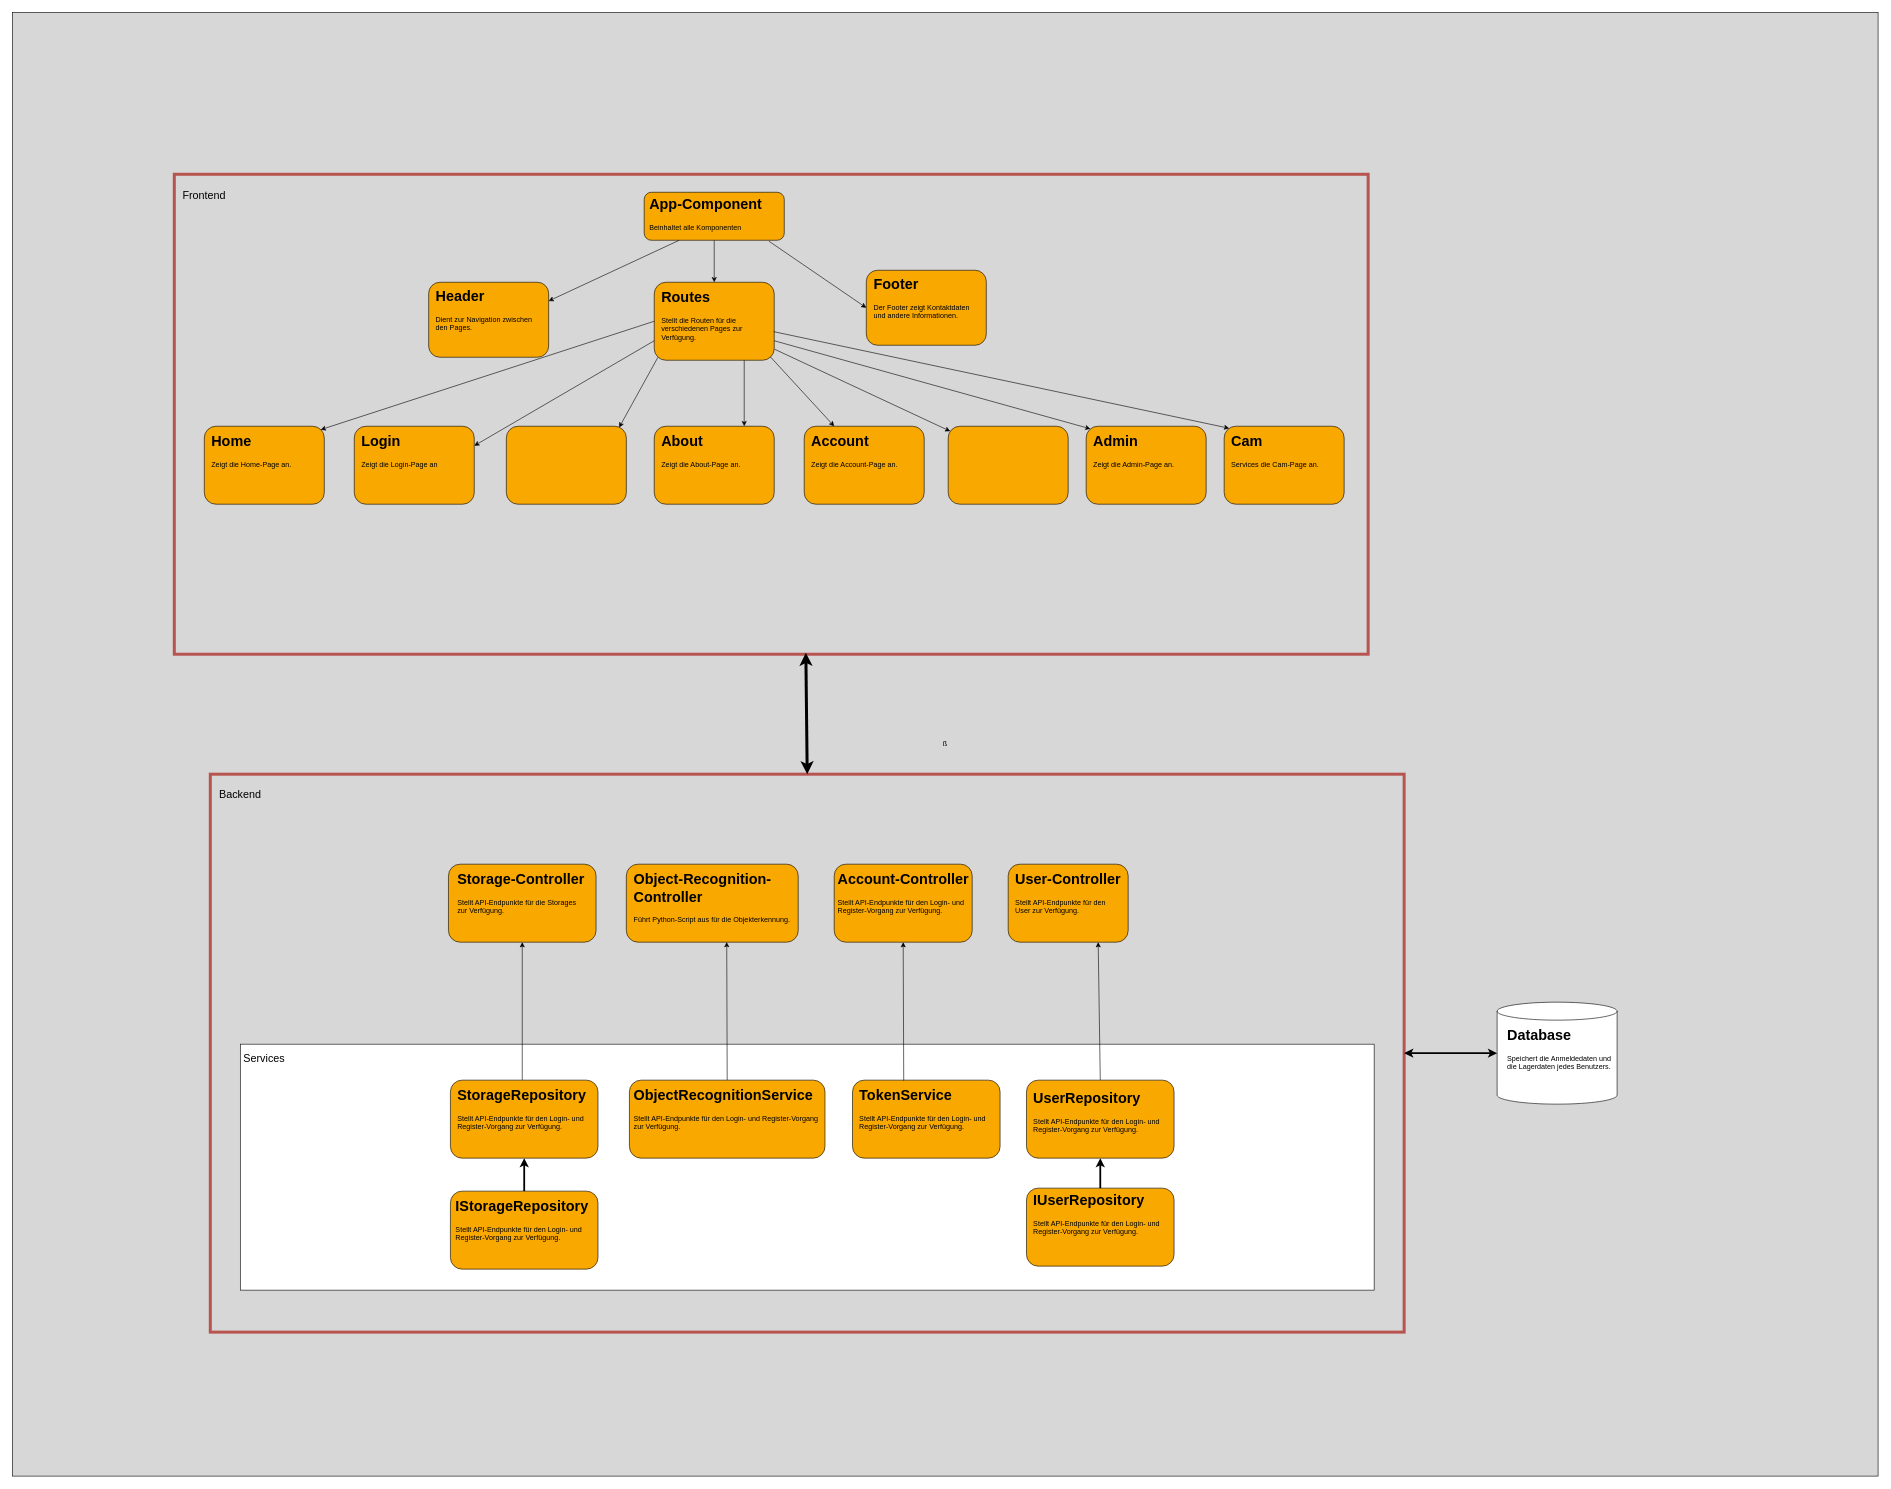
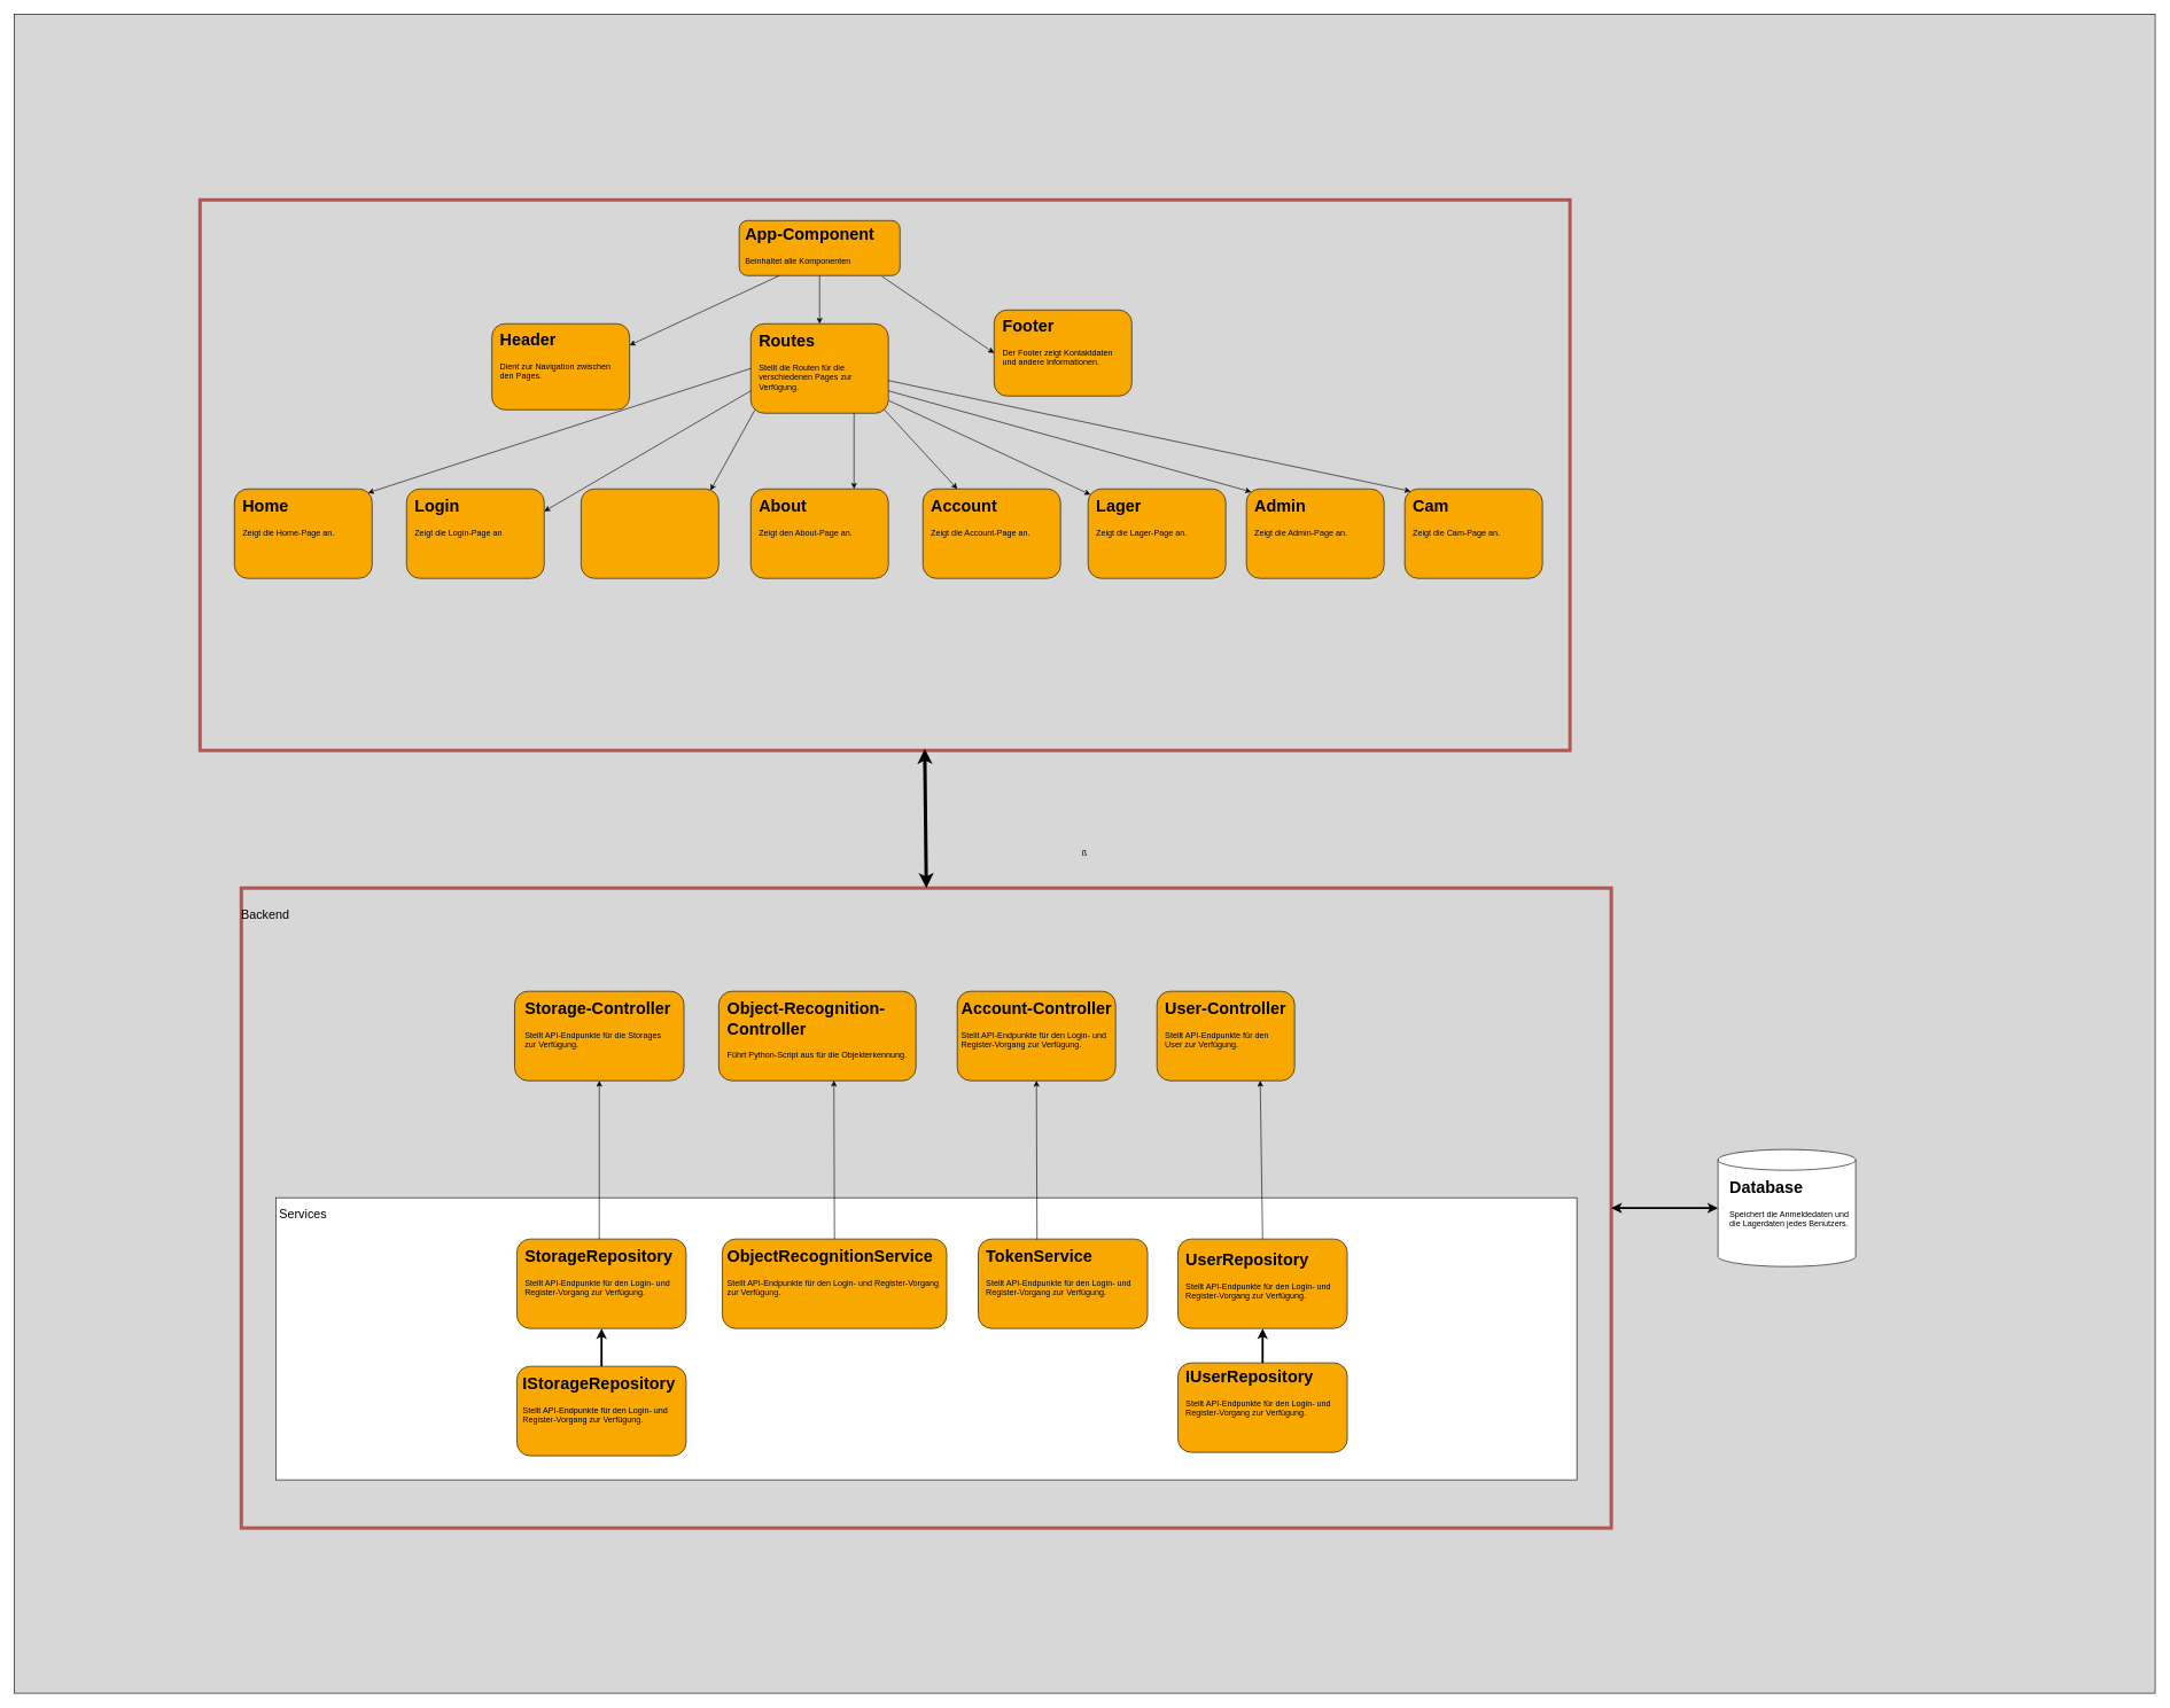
- <mxCell id="50" value="&lt;font style=&quot;font-size: 18px;&quot;&gt;Frontend&lt;/font&gt;" style="text;html=1;align=center;verticalAlign=middle;whiteSpace=wrap;rounded=0;" parent="1" vertex="1"><mxGeometry x="310" y="310" width="60" height="30" as="geometry" /></mxCell>
- <mxCell id="25" value="&lt;h1 style=&quot;margin-top: 0px;&quot;&gt;About&lt;/h1&gt;&lt;p&gt;Zeigt die About-Page an.&lt;/p&gt;" style="text;html=1;whiteSpace=wrap;overflow=hidden;rounded=0;" parent="1" vertex="1"><mxGeometry x="1100" y="715" width="180" height="120" as="geometry" /></mxCell>
+ <mxCell id="25" value="&lt;h1 style=&quot;margin-top: 0px;&quot;&gt;About&lt;/h1&gt;&lt;p&gt;Zeigt den About-Page an.&lt;/p&gt;" style="text;html=1;whiteSpace=wrap;overflow=hidden;rounded=0;" parent="1" vertex="1"><mxGeometry x="1100" y="715" width="180" height="120" as="geometry" /></mxCell>
- <mxCell id="30" value="&lt;h1 style=&quot;margin-top: 0px;&quot;&gt;Cam&lt;/h1&gt;&lt;p&gt;Services die Cam-Page an.&lt;/p&gt;" style="text;html=1;whiteSpace=wrap;overflow=hidden;rounded=0;" parent="1" vertex="1"><mxGeometry x="2050" y="715" width="180" height="105" as="geometry" /></mxCell>
+ <mxCell id="30" value="&lt;h1 style=&quot;margin-top: 0px;&quot;&gt;Cam&lt;/h1&gt;&lt;p&gt;Zeigt die Cam-Page an.&lt;/p&gt;" style="text;html=1;whiteSpace=wrap;overflow=hidden;rounded=0;" parent="1" vertex="1"><mxGeometry x="2050" y="715" width="180" height="105" as="geometry" /></mxCell>
+ <mxCell id="27" value="&lt;h1 style=&quot;margin-top: 0px;&quot;&gt;Lager&lt;/h1&gt;&lt;p&gt;Zeigt die Lager-Page an.&lt;/p&gt;" style="text;html=1;whiteSpace=wrap;overflow=hidden;rounded=0;" parent="1" vertex="1"><mxGeometry x="1590" y="715" width="180" height="120" as="geometry" /></mxCell>
- <mxCell id="49" value="&lt;font style=&quot;font-size: 18px;&quot;&gt;Backend&lt;/font&gt;" style="text;html=1;align=center;verticalAlign=middle;whiteSpace=wrap;rounded=0;" parent="1" vertex="1"><mxGeometry x="370" y="1310" width="60" height="30" as="geometry" /></mxCell>
+ <mxCell id="49" value="&lt;font style=&quot;font-size: 18px;&quot;&gt;Backend&lt;/font&gt;" style="text;html=1;align=center;verticalAlign=middle;whiteSpace=wrap;rounded=0;" parent="1" vertex="1"><mxGeometry x="355" y="1315" width="60" height="30" as="geometry" /></mxCell>
